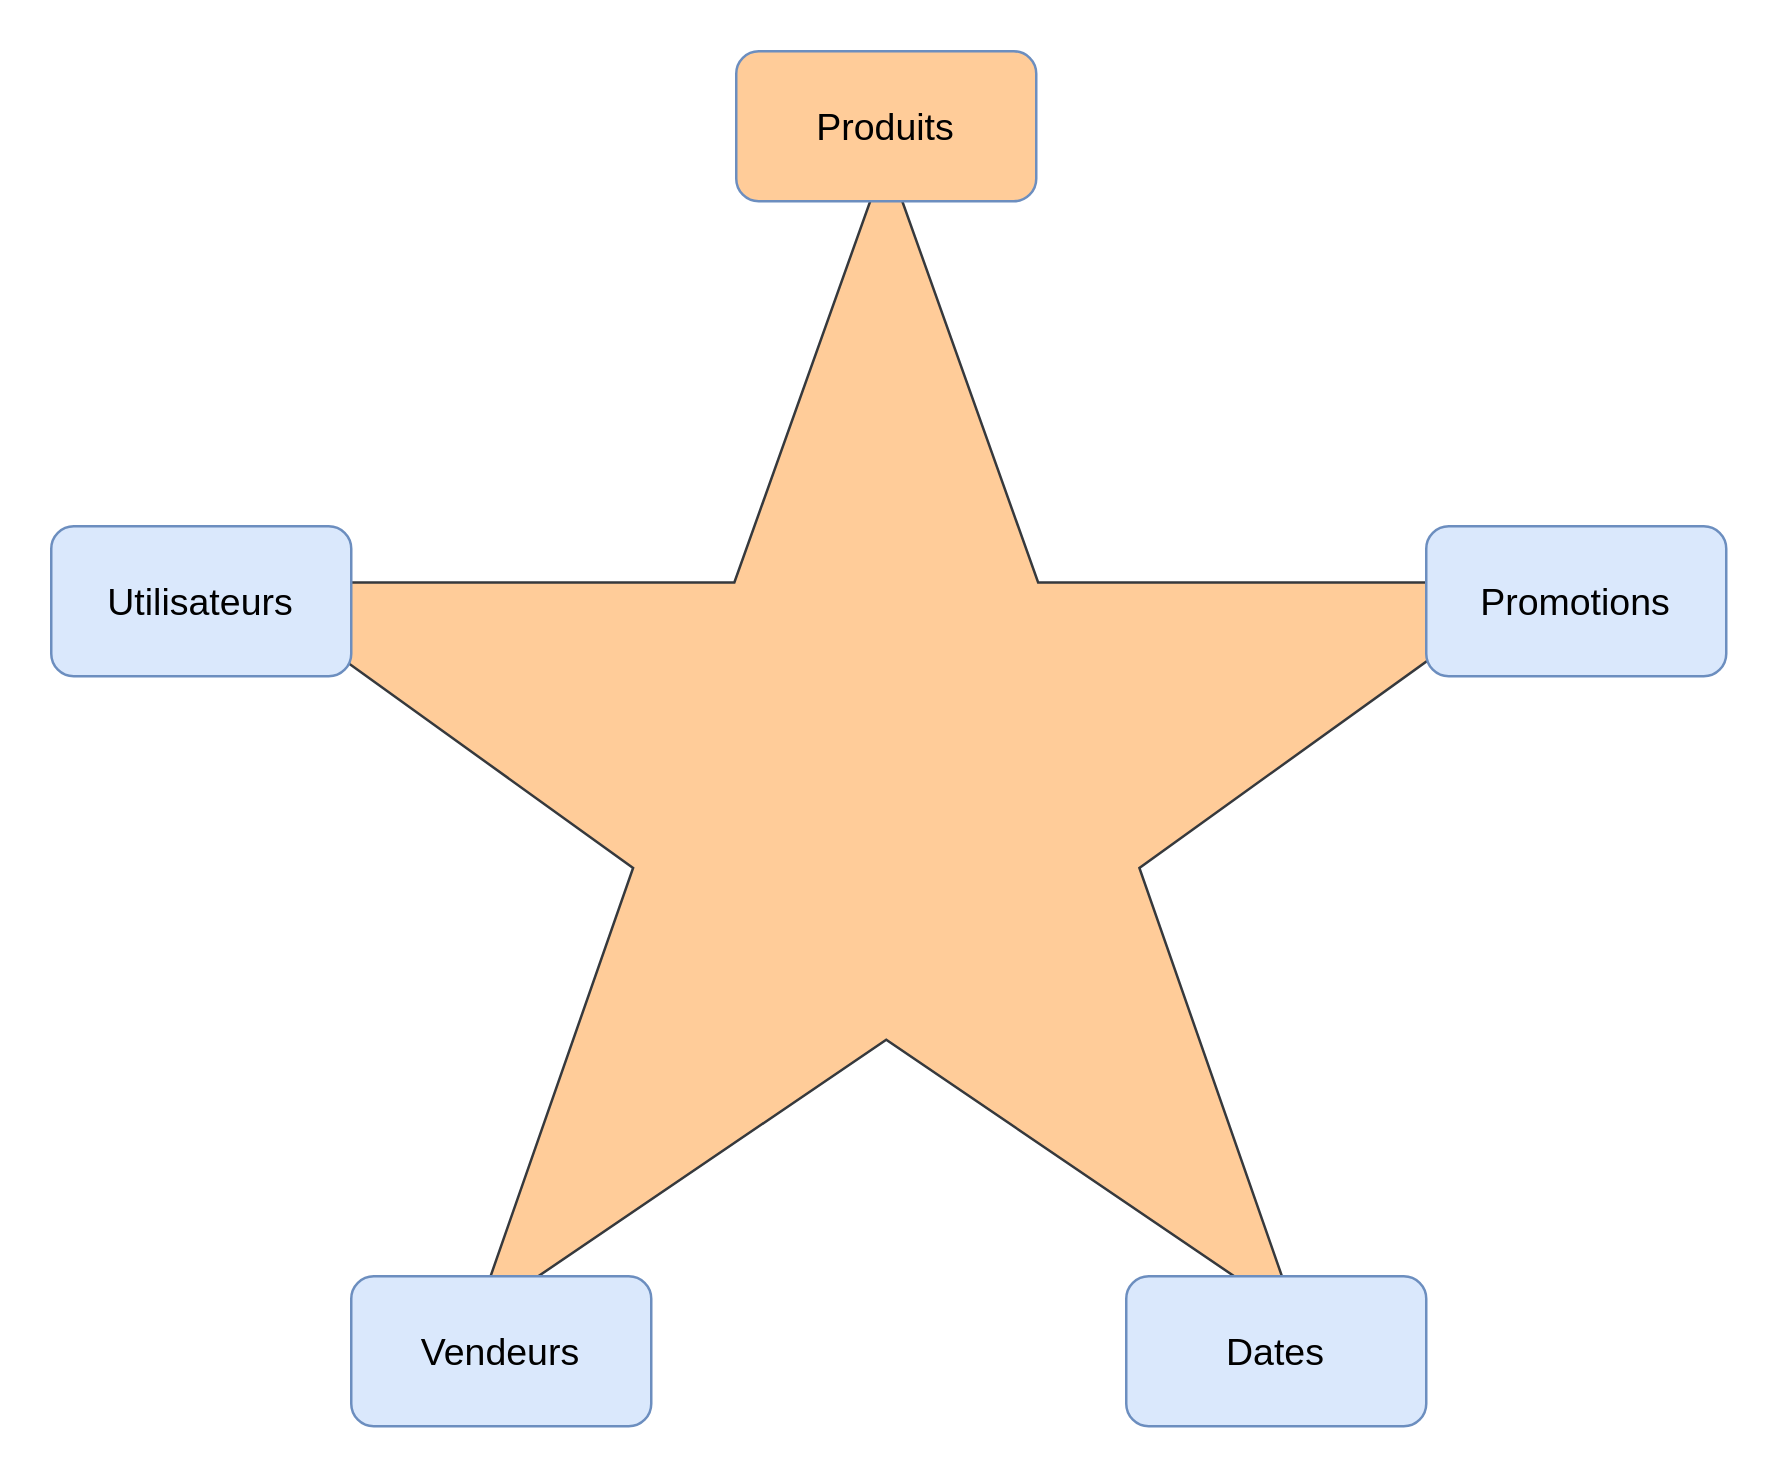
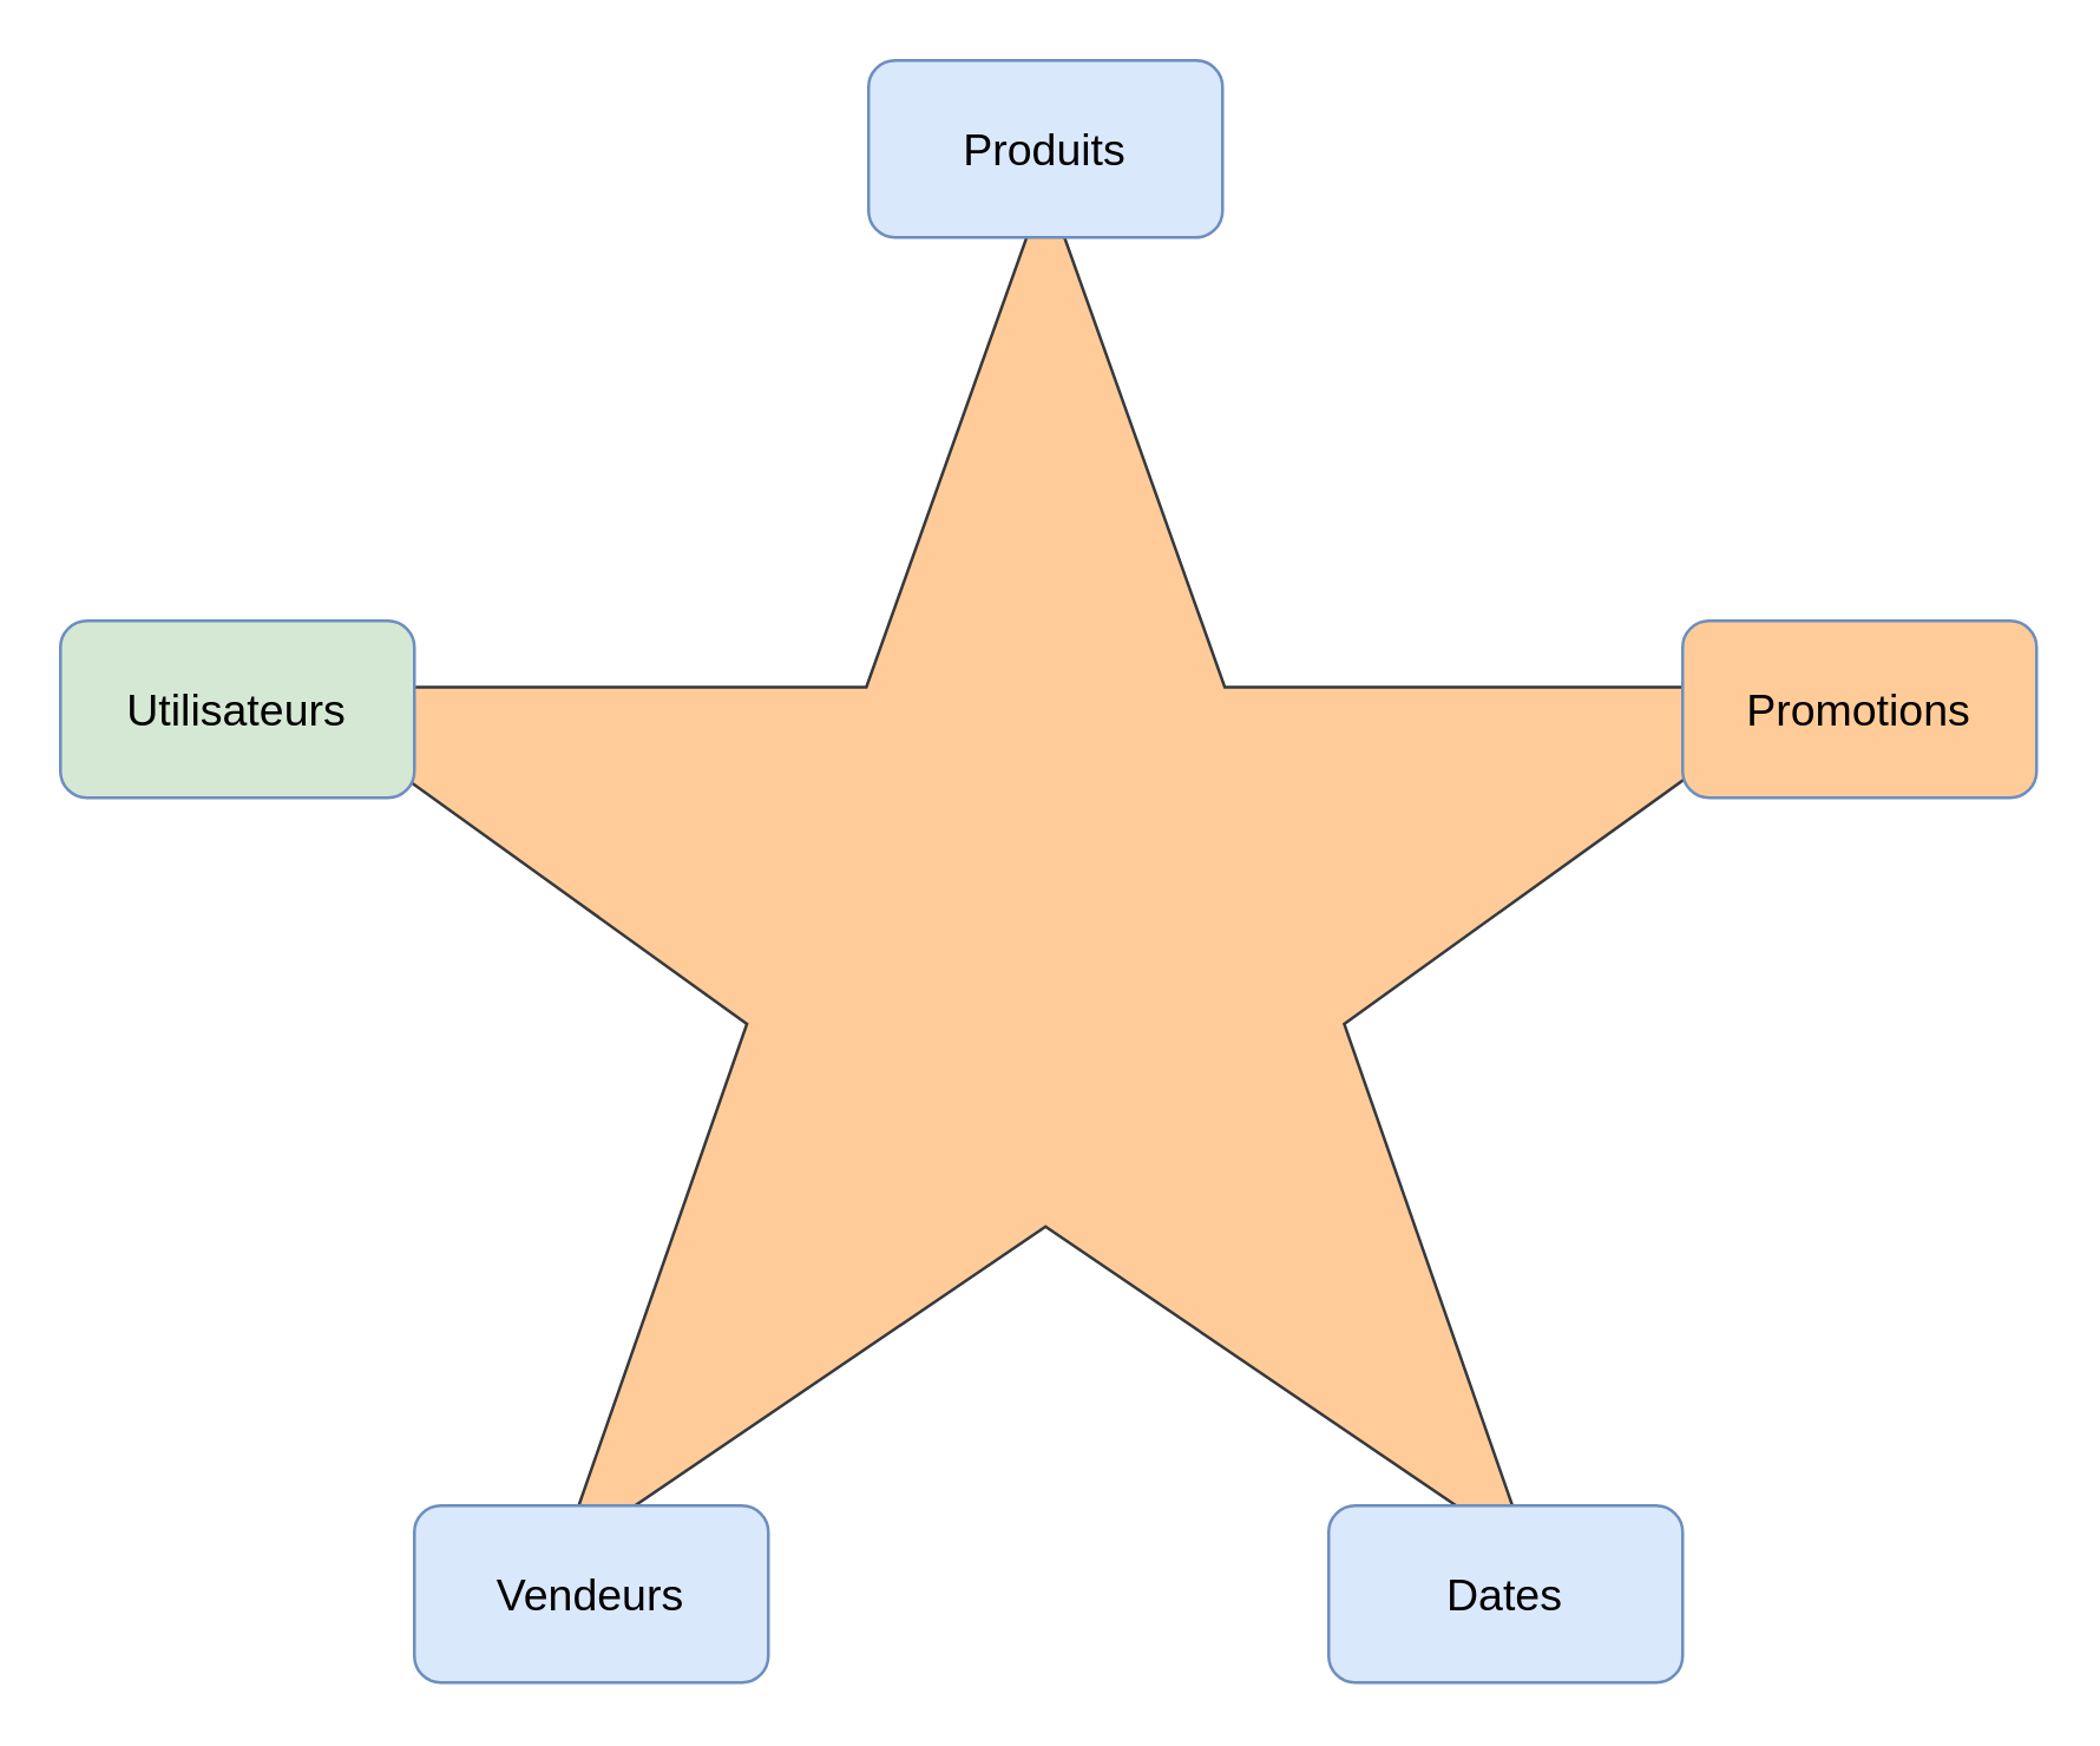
- <mxCell id="5" value="&lt;font style=&quot;font-size: 15px&quot;&gt;Produits&lt;/font&gt;" style="rounded=1;whiteSpace=wrap;html=1;fillColor=#ffcc99;strokeColor=#6c8ebf;" parent="1" vertex="1"><mxGeometry x="294" y="20" width="120" height="60" as="geometry" /></mxCell>
+ <mxCell id="5" value="&lt;font style=&quot;font-size: 15px&quot;&gt;Produits&lt;/font&gt;" style="rounded=1;whiteSpace=wrap;html=1;fillColor=#dae8fc;strokeColor=#6c8ebf;" parent="1" vertex="1"><mxGeometry x="294" y="20" width="120" height="60" as="geometry" /></mxCell>
- <mxCell id="3" value="Utilisateurs" style="rounded=1;whiteSpace=wrap;html=1;fontSize=15;fillColor=#dae8fc;strokeColor=#6c8ebf;" parent="1" vertex="1"><mxGeometry x="20" y="210" width="120" height="60" as="geometry" /></mxCell>
+ <mxCell id="3" value="Utilisateurs" style="rounded=1;whiteSpace=wrap;html=1;fontSize=15;fillColor=#d5e8d4;strokeColor=#6c8ebf;" parent="1" vertex="1"><mxGeometry x="20" y="210" width="120" height="60" as="geometry" /></mxCell>
- <mxCell id="4" value="&lt;font style=&quot;font-size: 15px&quot;&gt;Promotions&lt;/font&gt;" style="rounded=1;whiteSpace=wrap;html=1;fillColor=#dae8fc;strokeColor=#6c8ebf;" parent="1" vertex="1"><mxGeometry x="570" y="210" width="120" height="60" as="geometry" /></mxCell>
+ <mxCell id="4" value="&lt;font style=&quot;font-size: 15px&quot;&gt;Promotions&lt;/font&gt;" style="rounded=1;whiteSpace=wrap;html=1;fillColor=#ffcc99;strokeColor=#6c8ebf;" parent="1" vertex="1"><mxGeometry x="570" y="210" width="120" height="60" as="geometry" /></mxCell>
